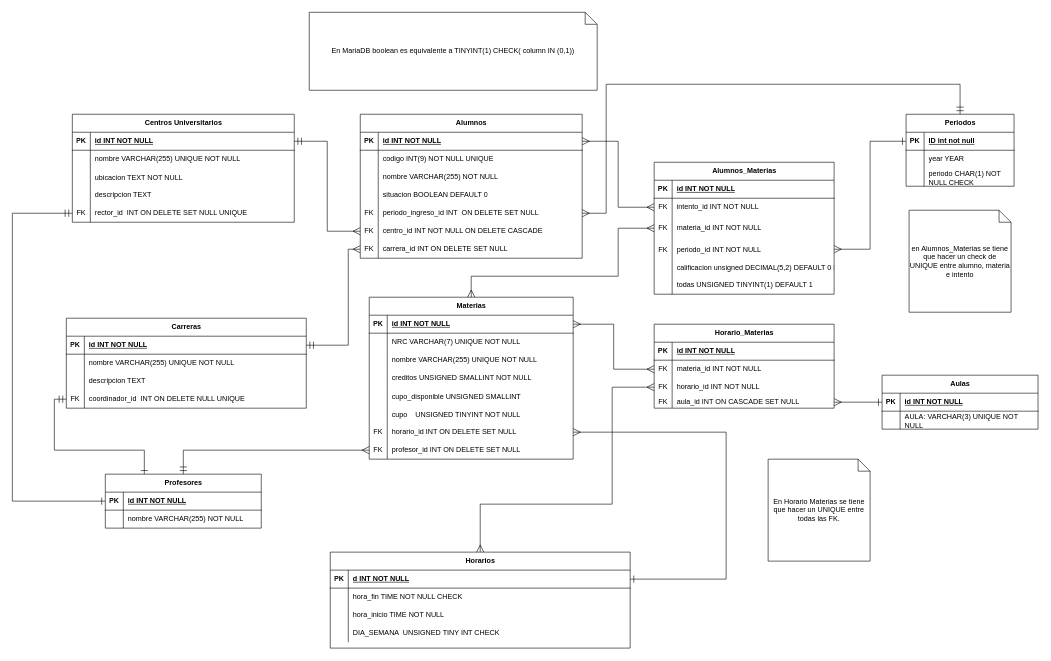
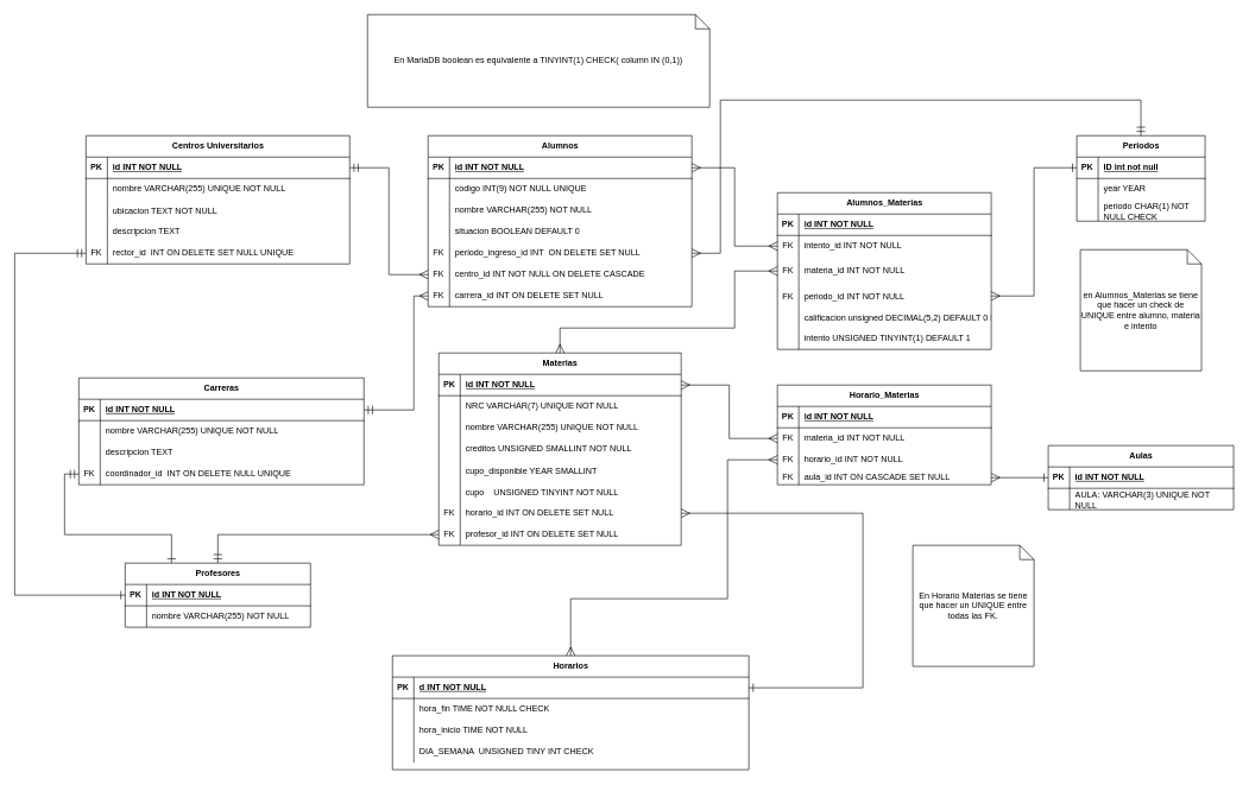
- <mxCell id="136" value="todas UNSIGNED TINYINT(1) DEFAULT 1" style="shape=partialRectangle;connectable=0;fillColor=none;top=0;left=0;bottom=0;right=0;align=left;spacingLeft=6;overflow=hidden;whiteSpace=wrap;html=1;" vertex="1" parent="134"><mxGeometry x="30" width="270" height="30" as="geometry"><mxRectangle width="270" height="30" as="alternateBounds" /></mxGeometry></mxCell>
+ <mxCell id="136" value="intento UNSIGNED TINYINT(1) DEFAULT 1" style="shape=partialRectangle;connectable=0;fillColor=none;top=0;left=0;bottom=0;right=0;align=left;spacingLeft=6;overflow=hidden;whiteSpace=wrap;html=1;" vertex="1" parent="134"><mxGeometry x="30" width="270" height="30" as="geometry"><mxRectangle width="270" height="30" as="alternateBounds" /></mxGeometry></mxCell>
- <mxCell id="75" value="cupo_disponible UNSIGNED SMALLINT" style="shape=partialRectangle;connectable=0;fillColor=none;top=0;left=0;bottom=0;right=0;align=left;spacingLeft=6;overflow=hidden;" vertex="1" parent="73"><mxGeometry x="30" width="310" height="30" as="geometry"><mxRectangle width="310" height="30" as="alternateBounds" /></mxGeometry></mxCell>
+ <mxCell id="75" value="cupo_disponible YEAR SMALLINT" style="shape=partialRectangle;connectable=0;fillColor=none;top=0;left=0;bottom=0;right=0;align=left;spacingLeft=6;overflow=hidden;" vertex="1" parent="73"><mxGeometry x="30" width="310" height="30" as="geometry"><mxRectangle width="310" height="30" as="alternateBounds" /></mxGeometry></mxCell>
